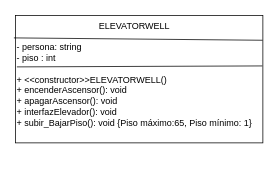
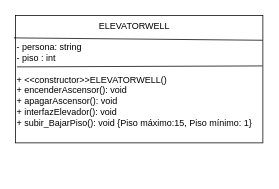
- <mxCell id="3" value="&lt;div style=&quot;text-align: center&quot;&gt;&lt;span&gt;ELEVATORWELL&lt;/span&gt;&lt;/div&gt;&lt;br&gt;- persona: string&lt;br&gt;- piso : int&lt;br&gt;&lt;br&gt;+ &amp;lt;&amp;lt;constructor&amp;gt;&amp;gt;ELEVATORWELL()&lt;br&gt;+ encenderAscensor(): void&lt;br&gt;+ apagarAscensor(): void&lt;br&gt;+ interfazElevador(): void&lt;br&gt;+ subir_BajarPiso(): void {Piso máximo:65, Piso mínimo: 1}" style="text;whiteSpace=wrap;html=1;" vertex="1" parent="1"><mxGeometry x="20" y="20" width="330" height="210" as="geometry" /></mxCell>
+ <mxCell id="3" value="&lt;div style=&quot;text-align: center&quot;&gt;&lt;span&gt;ELEVATORWELL&lt;/span&gt;&lt;/div&gt;&lt;br&gt;- persona: string&lt;br&gt;- piso : int&lt;br&gt;&lt;br&gt;+ &amp;lt;&amp;lt;constructor&amp;gt;&amp;gt;ELEVATORWELL()&lt;br&gt;+ encenderAscensor(): void&lt;br&gt;+ apagarAscensor(): void&lt;br&gt;+ interfazElevador(): void&lt;br&gt;+ subir_BajarPiso(): void {Piso máximo:15, Piso mínimo: 1}" style="text;whiteSpace=wrap;html=1;" vertex="1" parent="1"><mxGeometry x="20" y="20" width="330" height="210" as="geometry" /></mxCell>
